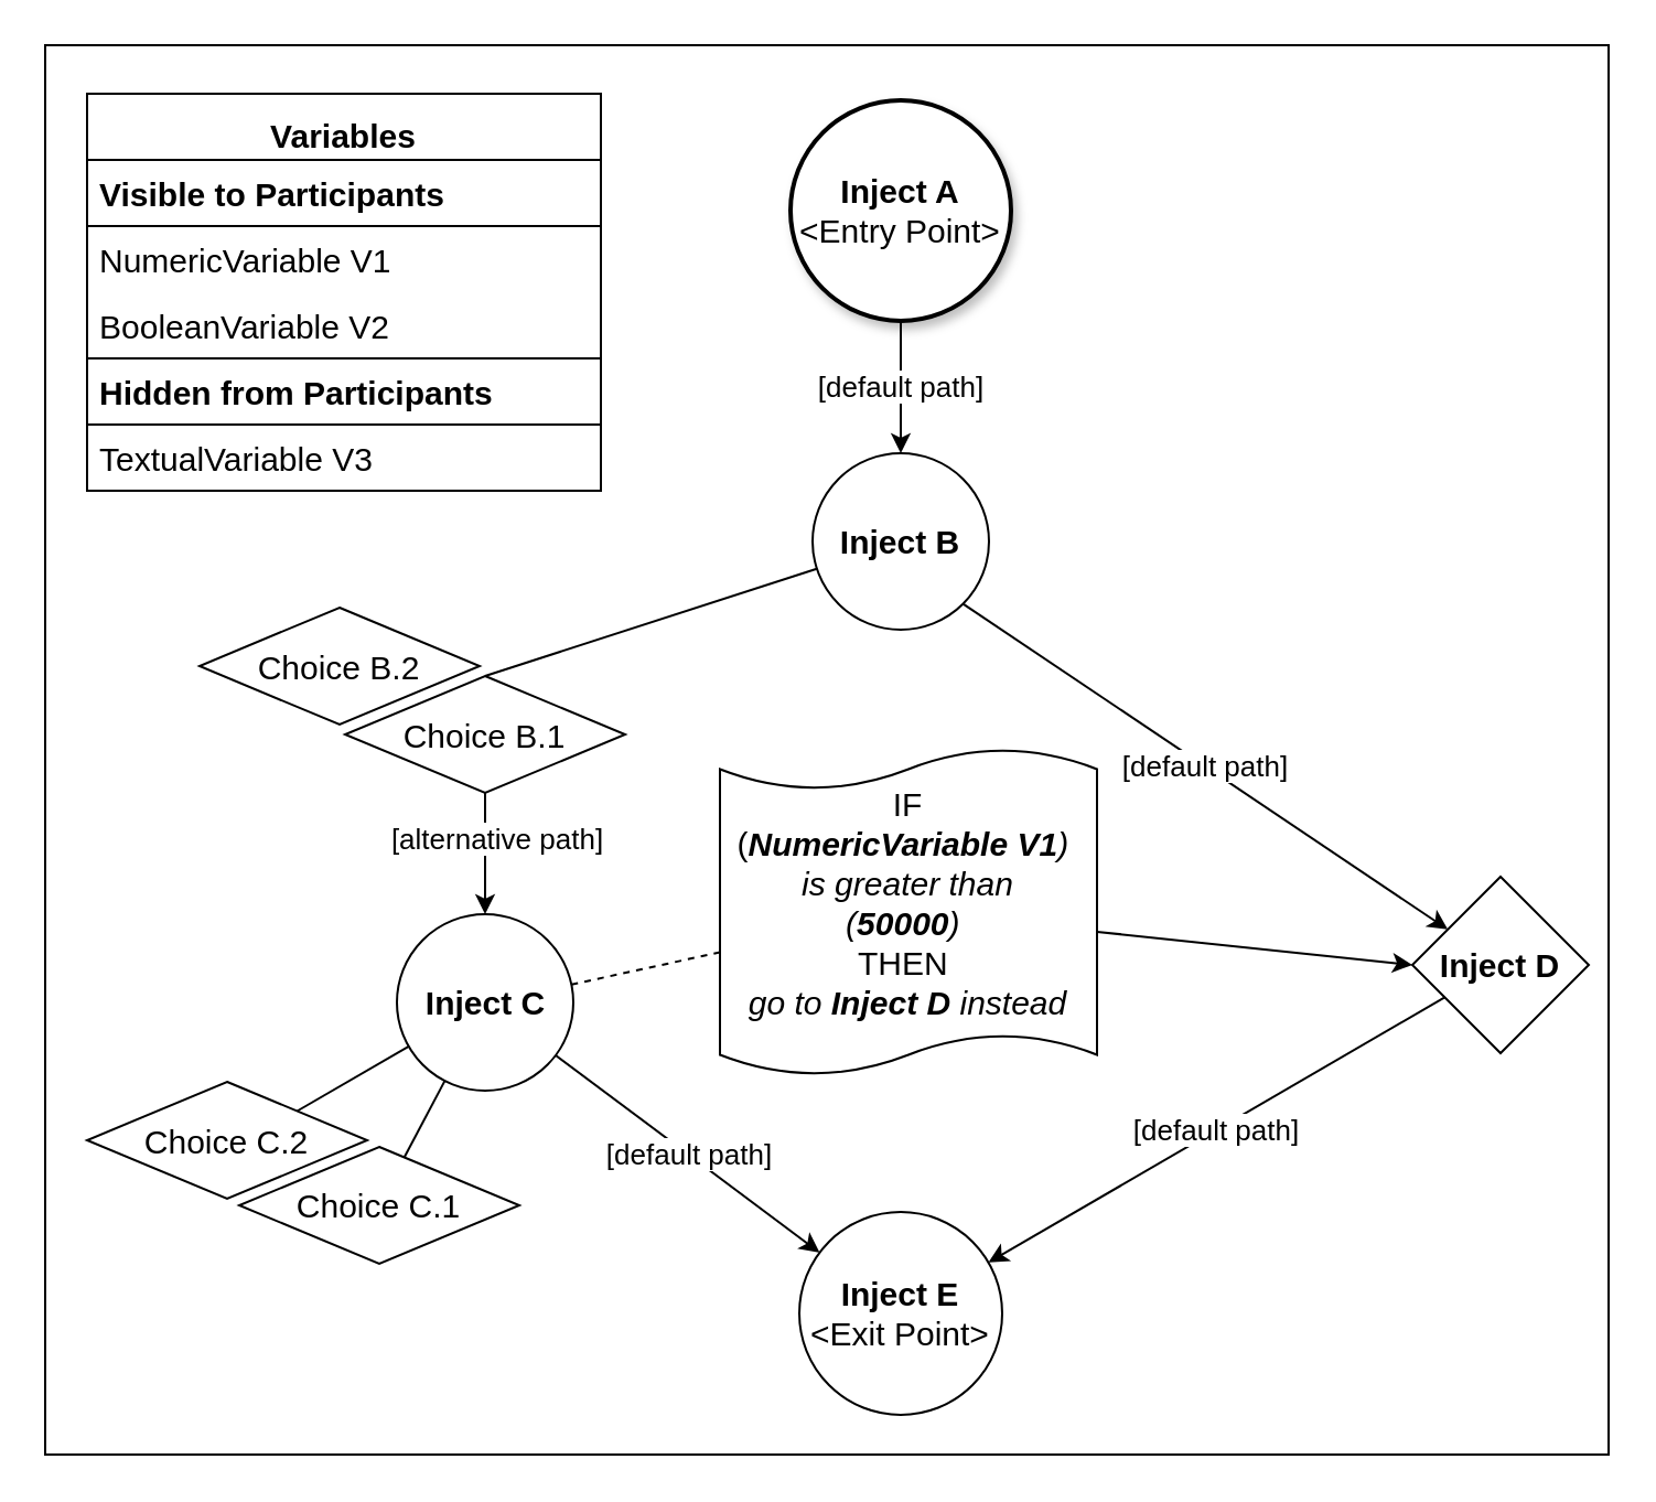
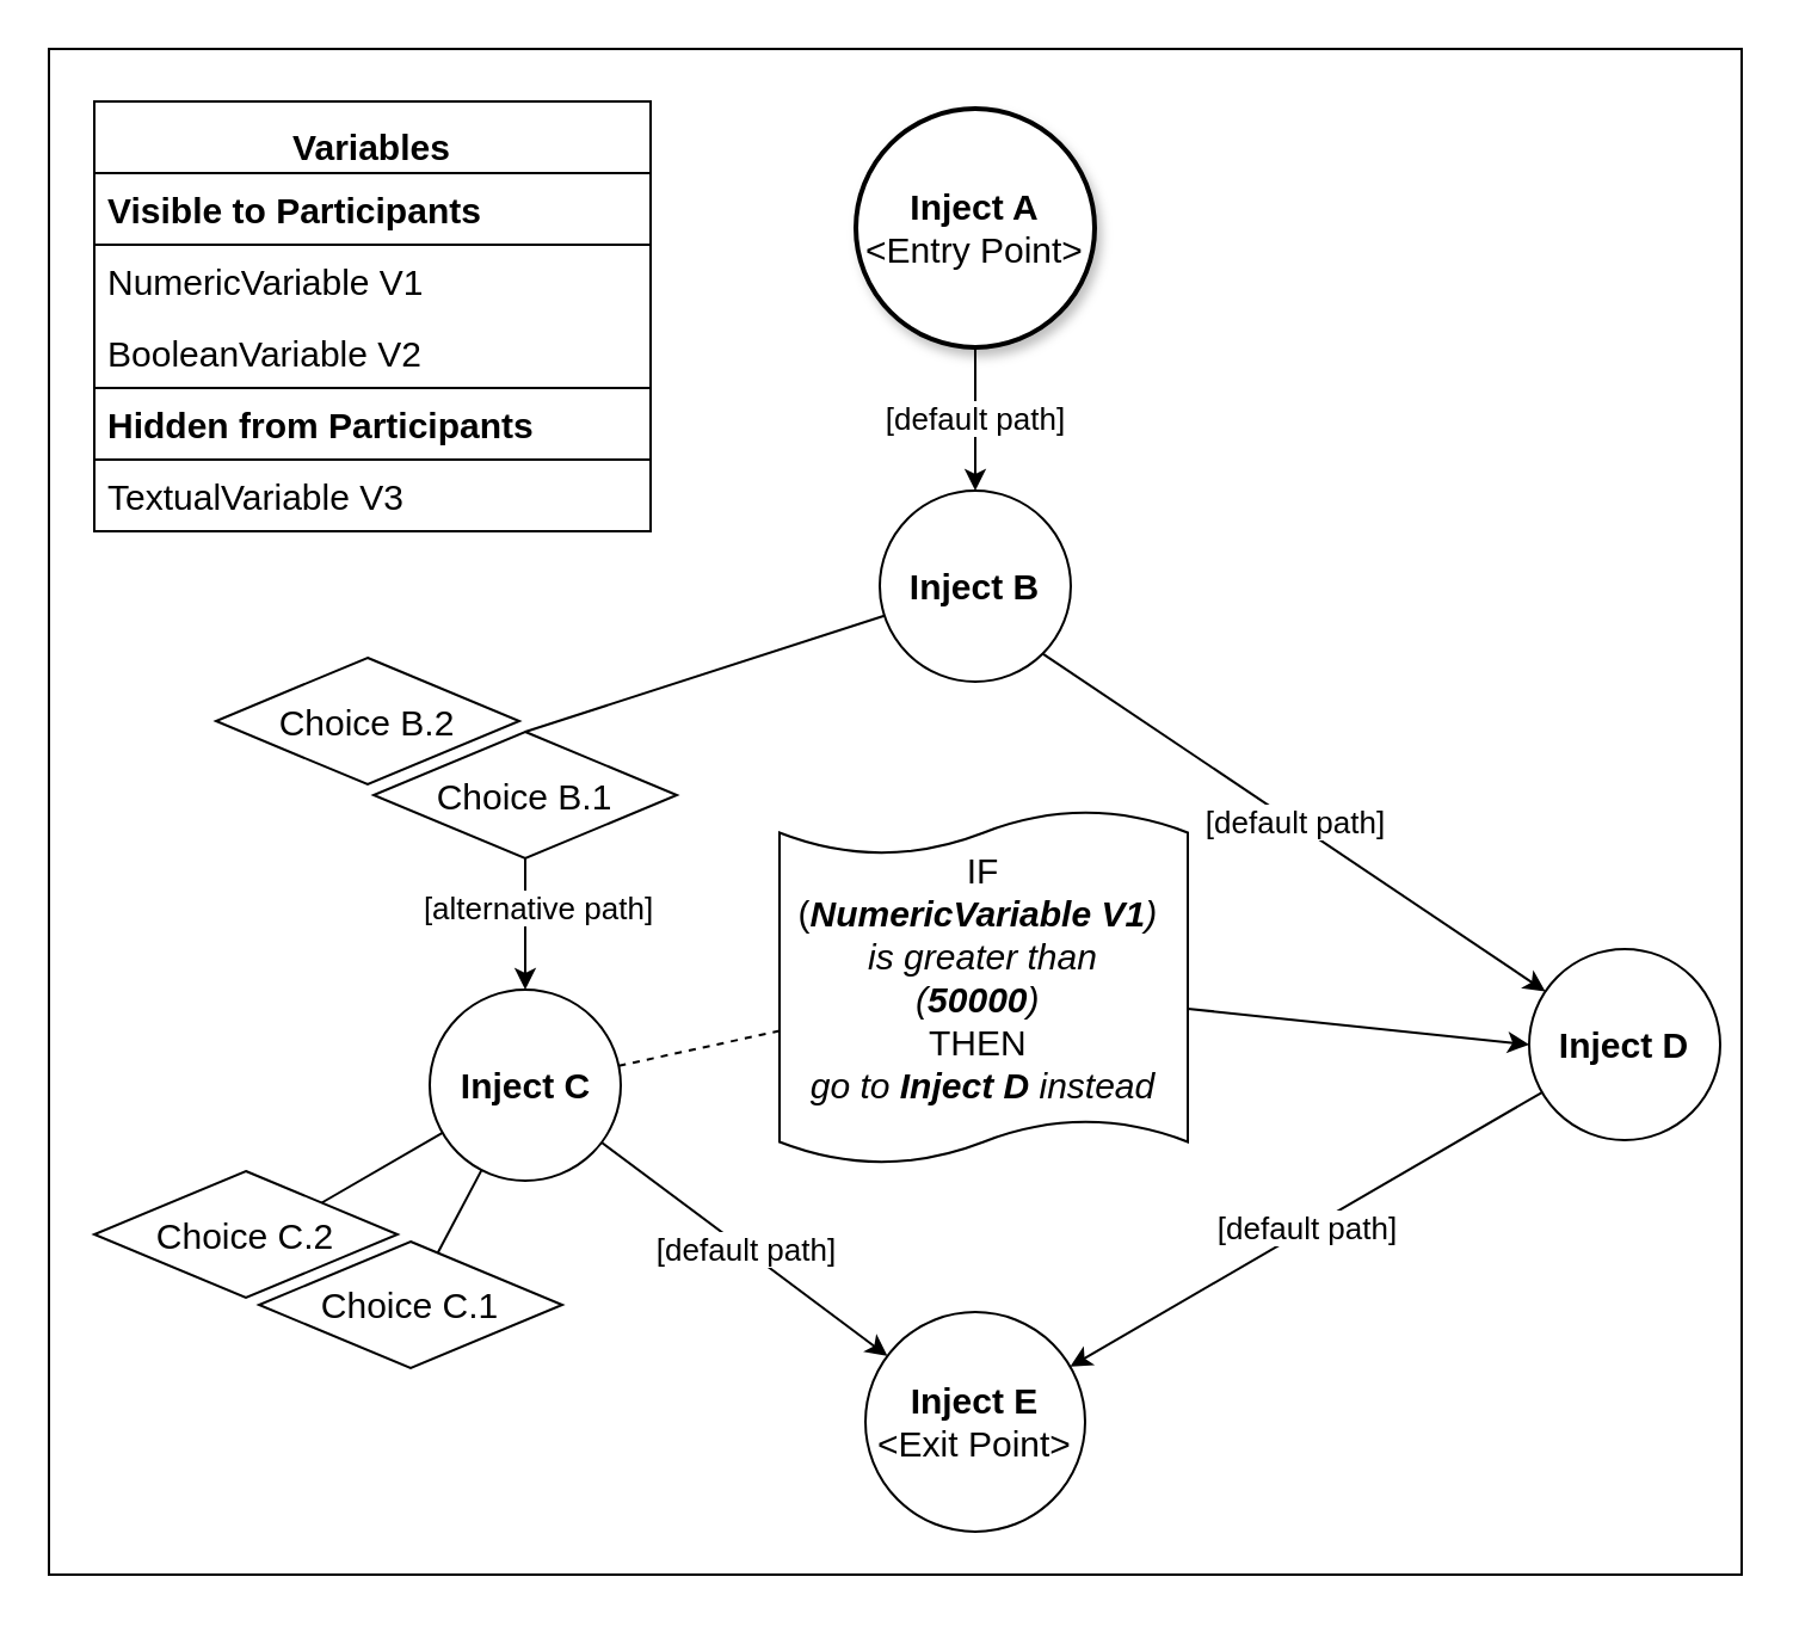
- <mxCell id="13" value="Inject D" style="rhombus;whiteSpace=wrap;html=1;aspect=fixed;fontSize=15;fontStyle=1;" parent="1" vertex="1"><mxGeometry x="640" y="397" width="80" height="80" as="geometry" /></mxCell>
+ <mxCell id="13" value="Inject D" style="ellipse;whiteSpace=wrap;html=1;aspect=fixed;fontSize=15;fontStyle=1" parent="1" vertex="1"><mxGeometry x="640" y="397" width="80" height="80" as="geometry" /></mxCell>
